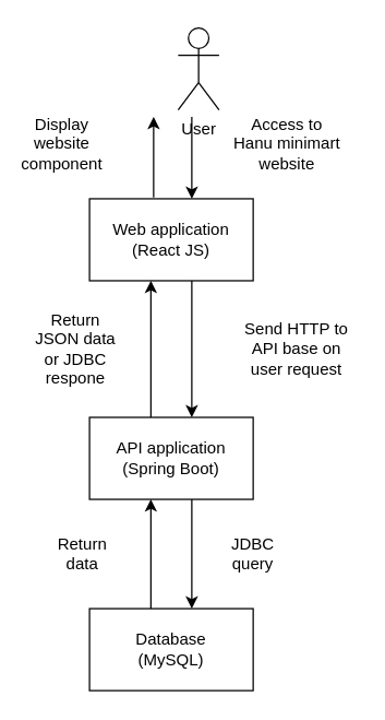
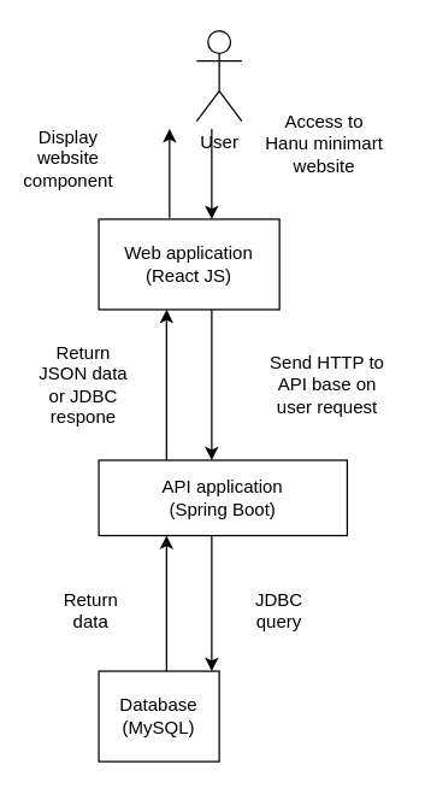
- <mxCell id="6" value="&lt;div&gt;Access to&lt;/div&gt;&lt;div&gt;Hanu minimart website&lt;br&gt;&lt;/div&gt;" style="text;html=1;strokeColor=none;fillColor=none;align=center;verticalAlign=middle;whiteSpace=wrap;rounded=0;" vertex="1" parent="1"><mxGeometry x="165" y="95" width="90" height="20" as="geometry" /></mxCell>
+ <mxCell id="6" value="&lt;div&gt;Access to&lt;/div&gt;&lt;div&gt;Hanu minimart website&lt;br&gt;&lt;/div&gt;" style="text;html=1;strokeColor=none;fillColor=none;align=center;verticalAlign=middle;whiteSpace=wrap;rounded=0;" vertex="1" parent="1"><mxGeometry x="170" y="85" width="90" height="20" as="geometry" /></mxCell>
- <mxCell id="11" value="&lt;div&gt;API application&lt;/div&gt;&lt;div&gt;(Spring Boot)&lt;br&gt;&lt;/div&gt;" style="rounded=0;whiteSpace=wrap;html=1;" vertex="1" parent="1"><mxGeometry x="65" y="305" width="120" height="60" as="geometry" /></mxCell>
+ <mxCell id="11" value="&lt;div&gt;API application&lt;/div&gt;&lt;div&gt;(Spring Boot)&lt;br&gt;&lt;/div&gt;" style="rounded=0;whiteSpace=wrap;html=1;" vertex="1" parent="1"><mxGeometry x="65" y="305" width="165" height="50" as="geometry" /></mxCell>
- <mxCell id="15" value="&lt;div&gt;Database&lt;/div&gt;&lt;div&gt;(MySQL)&lt;br&gt;&lt;/div&gt;" style="rounded=0;whiteSpace=wrap;html=1;" vertex="1" parent="1"><mxGeometry x="65" y="445" width="120" height="60" as="geometry" /></mxCell>
+ <mxCell id="15" value="&lt;div&gt;Database&lt;/div&gt;&lt;div&gt;(MySQL)&lt;br&gt;&lt;/div&gt;" style="rounded=0;whiteSpace=wrap;html=1;" vertex="1" parent="1"><mxGeometry x="65" y="445" width="80" height="60" as="geometry" /></mxCell>
